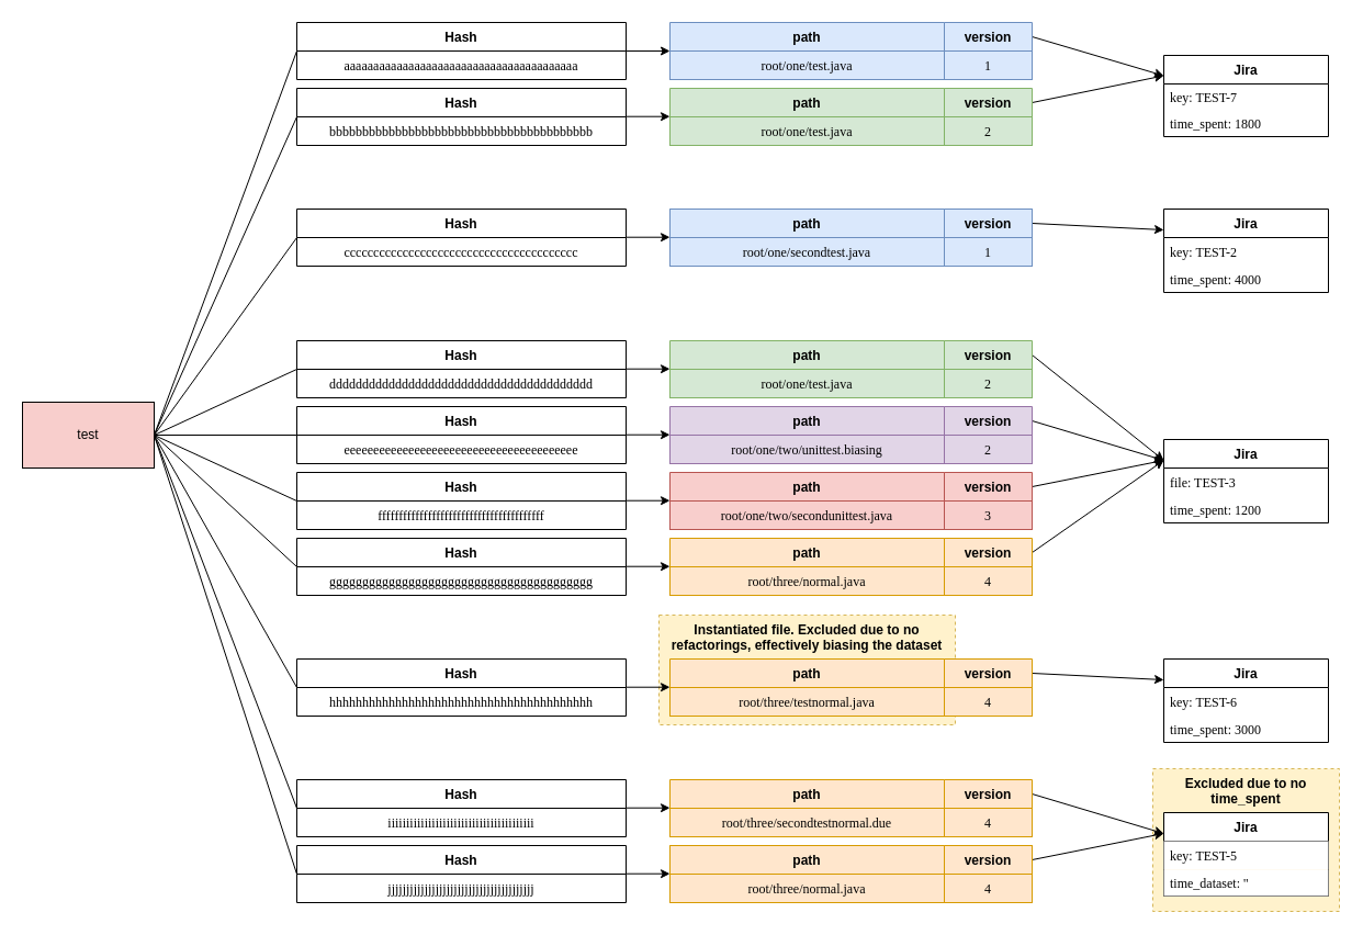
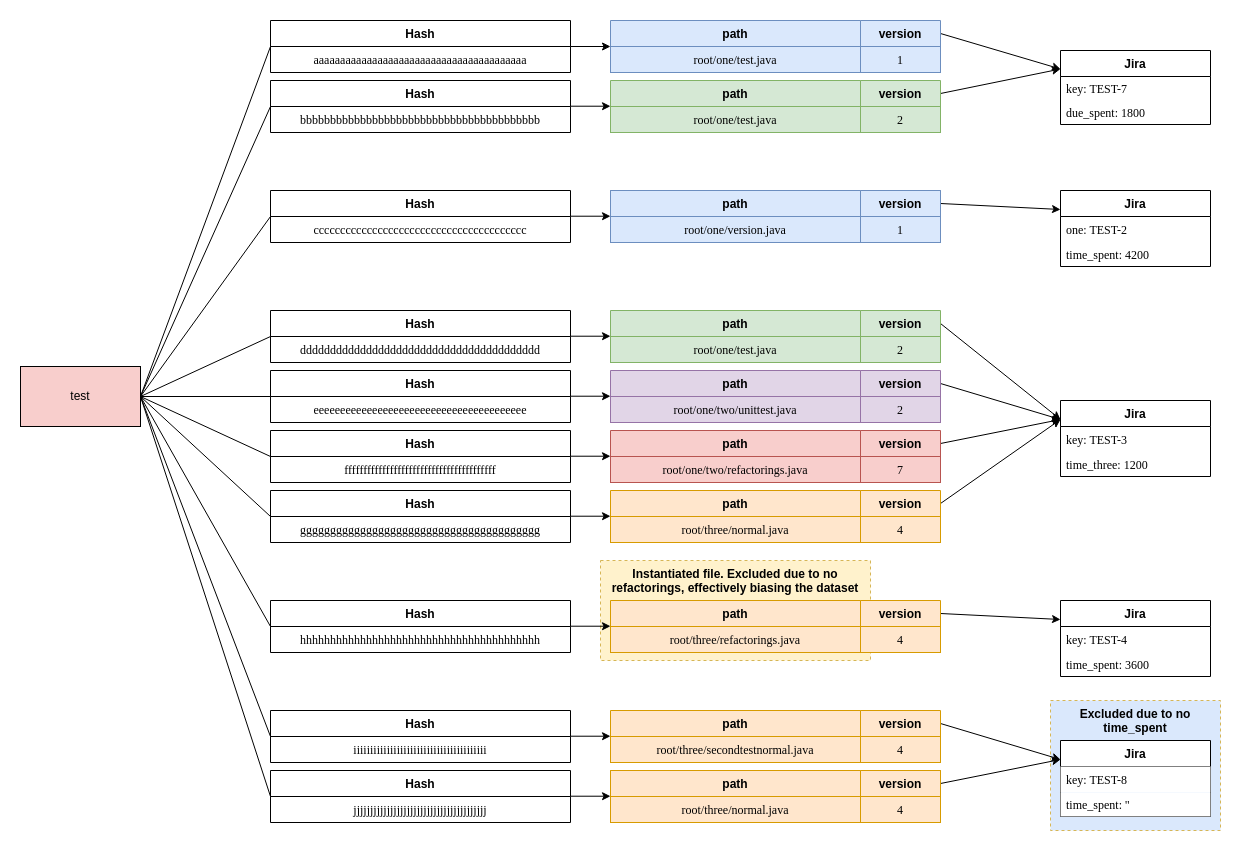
- <mxCell id="47" value="time_spent: 1800" style="text;strokeColor=none;fillColor=none;align=left;verticalAlign=middle;spacingLeft=4;spacingRight=4;overflow=hidden;rotatable=0;points=[[0,0.5],[1,0.5]];portConstraint=eastwest;fontFamily=Lucida Console;" parent="45" vertex="1"><mxGeometry y="50" width="150" height="24" as="geometry" /></mxCell>
+ <mxCell id="47" value="due_spent: 1800" style="text;strokeColor=none;fillColor=none;align=left;verticalAlign=middle;spacingLeft=4;spacingRight=4;overflow=hidden;rotatable=0;points=[[0,0.5],[1,0.5]];portConstraint=eastwest;fontFamily=Lucida Console;" parent="45" vertex="1"><mxGeometry y="50" width="150" height="24" as="geometry" /></mxCell>
- <mxCell id="82" value="root/one/secondtest.java" style="text;strokeColor=#6c8ebf;fillColor=#dae8fc;align=center;verticalAlign=top;spacingLeft=4;spacingRight=4;overflow=hidden;rotatable=0;points=[[0,0.5],[1,0.5]];portConstraint=eastwest;fontFamily=Lucida Console;" parent="81" vertex="1"><mxGeometry y="26" width="250" height="26" as="geometry" /></mxCell>
+ <mxCell id="82" value="root/one/version.java" style="text;strokeColor=#6c8ebf;fillColor=#dae8fc;align=center;verticalAlign=top;spacingLeft=4;spacingRight=4;overflow=hidden;rotatable=0;points=[[0,0.5],[1,0.5]];portConstraint=eastwest;fontFamily=Lucida Console;" parent="81" vertex="1"><mxGeometry y="26" width="250" height="26" as="geometry" /></mxCell>
- <mxCell id="59" value="key: TEST-2" style="text;strokeColor=none;fillColor=none;align=left;verticalAlign=top;spacingLeft=4;spacingRight=4;overflow=hidden;rotatable=0;points=[[0,0.5],[1,0.5]];portConstraint=eastwest;fontFamily=Lucida Console;" parent="58" vertex="1"><mxGeometry y="26" width="150" height="26" as="geometry" /></mxCell>
+ <mxCell id="59" value="one: TEST-2" style="text;strokeColor=none;fillColor=none;align=left;verticalAlign=top;spacingLeft=4;spacingRight=4;overflow=hidden;rotatable=0;points=[[0,0.5],[1,0.5]];portConstraint=eastwest;fontFamily=Lucida Console;" parent="58" vertex="1"><mxGeometry y="26" width="150" height="26" as="geometry" /></mxCell>
- <mxCell id="60" value="time_spent: 4000" style="text;strokeColor=none;fillColor=none;align=left;verticalAlign=middle;spacingLeft=4;spacingRight=4;overflow=hidden;rotatable=0;points=[[0,0.5],[1,0.5]];portConstraint=eastwest;fontFamily=Lucida Console;" parent="58" vertex="1"><mxGeometry y="52" width="150" height="24" as="geometry" /></mxCell>
+ <mxCell id="60" value="time_spent: 4200" style="text;strokeColor=none;fillColor=none;align=left;verticalAlign=middle;spacingLeft=4;spacingRight=4;overflow=hidden;rotatable=0;points=[[0,0.5],[1,0.5]];portConstraint=eastwest;fontFamily=Lucida Console;" parent="58" vertex="1"><mxGeometry y="52" width="150" height="24" as="geometry" /></mxCell>
- <mxCell id="92" value="root/one/two/unittest.biasing" style="text;strokeColor=#9673a6;fillColor=#e1d5e7;align=center;verticalAlign=top;spacingLeft=4;spacingRight=4;overflow=hidden;rotatable=0;points=[[0,0.5],[1,0.5]];portConstraint=eastwest;fontFamily=Lucida Console;" parent="91" vertex="1"><mxGeometry y="26" width="250" height="26" as="geometry" /></mxCell>
+ <mxCell id="92" value="root/one/two/unittest.java" style="text;strokeColor=#9673a6;fillColor=#e1d5e7;align=center;verticalAlign=top;spacingLeft=4;spacingRight=4;overflow=hidden;rotatable=0;points=[[0,0.5],[1,0.5]];portConstraint=eastwest;fontFamily=Lucida Console;" parent="91" vertex="1"><mxGeometry y="26" width="250" height="26" as="geometry" /></mxCell>
- <mxCell id="62" value="file: TEST-3" style="text;strokeColor=none;fillColor=none;align=left;verticalAlign=top;spacingLeft=4;spacingRight=4;overflow=hidden;rotatable=0;points=[[0,0.5],[1,0.5]];portConstraint=eastwest;fontFamily=Lucida Console;" parent="61" vertex="1"><mxGeometry y="26" width="150" height="26" as="geometry" /></mxCell>
+ <mxCell id="62" value="key: TEST-3" style="text;strokeColor=none;fillColor=none;align=left;verticalAlign=top;spacingLeft=4;spacingRight=4;overflow=hidden;rotatable=0;points=[[0,0.5],[1,0.5]];portConstraint=eastwest;fontFamily=Lucida Console;" parent="61" vertex="1"><mxGeometry y="26" width="150" height="26" as="geometry" /></mxCell>
- <mxCell id="63" value="time_spent: 1200" style="text;strokeColor=none;fillColor=none;align=left;verticalAlign=middle;spacingLeft=4;spacingRight=4;overflow=hidden;rotatable=0;points=[[0,0.5],[1,0.5]];portConstraint=eastwest;fontFamily=Lucida Console;" parent="61" vertex="1"><mxGeometry y="52" width="150" height="24" as="geometry" /></mxCell>
+ <mxCell id="63" value="time_three: 1200" style="text;strokeColor=none;fillColor=none;align=left;verticalAlign=middle;spacingLeft=4;spacingRight=4;overflow=hidden;rotatable=0;points=[[0,0.5],[1,0.5]];portConstraint=eastwest;fontFamily=Lucida Console;" parent="61" vertex="1"><mxGeometry y="52" width="150" height="24" as="geometry" /></mxCell>
- <mxCell id="97" value="root/one/two/secondunittest.java" style="text;strokeColor=#b85450;fillColor=#f8cecc;align=center;verticalAlign=top;spacingLeft=4;spacingRight=4;overflow=hidden;rotatable=0;points=[[0,0.5],[1,0.5]];portConstraint=eastwest;fontFamily=Lucida Console;" parent="96" vertex="1"><mxGeometry y="26" width="250" height="26" as="geometry" /></mxCell>
+ <mxCell id="97" value="root/one/two/refactorings.java" style="text;strokeColor=#b85450;fillColor=#f8cecc;align=center;verticalAlign=top;spacingLeft=4;spacingRight=4;overflow=hidden;rotatable=0;points=[[0,0.5],[1,0.5]];portConstraint=eastwest;fontFamily=Lucida Console;" parent="96" vertex="1"><mxGeometry y="26" width="250" height="26" as="geometry" /></mxCell>
- <mxCell id="99" value="3" style="text;strokeColor=#b85450;fillColor=#f8cecc;align=center;verticalAlign=top;spacingLeft=4;spacingRight=4;overflow=hidden;rotatable=0;points=[[0,0.5],[1,0.5]];portConstraint=eastwest;fontFamily=Lucida Console;" parent="98" vertex="1"><mxGeometry y="26" width="80" height="26" as="geometry" /></mxCell>
+ <mxCell id="99" value="7" style="text;strokeColor=#b85450;fillColor=#f8cecc;align=center;verticalAlign=top;spacingLeft=4;spacingRight=4;overflow=hidden;rotatable=0;points=[[0,0.5],[1,0.5]];portConstraint=eastwest;fontFamily=Lucida Console;" parent="98" vertex="1"><mxGeometry y="26" width="80" height="26" as="geometry" /></mxCell>
- <mxCell id="109" value="root/three/testnormal.java" style="text;strokeColor=#d79b00;fillColor=#ffe6cc;align=center;verticalAlign=top;spacingLeft=4;spacingRight=4;overflow=hidden;rotatable=0;points=[[0,0.5],[1,0.5]];portConstraint=eastwest;fontFamily=Lucida Console;labelBackgroundColor=none;" parent="108" vertex="1"><mxGeometry y="26" width="250" height="26" as="geometry" /></mxCell>
+ <mxCell id="109" value="root/three/refactorings.java" style="text;strokeColor=#d79b00;fillColor=#ffe6cc;align=center;verticalAlign=top;spacingLeft=4;spacingRight=4;overflow=hidden;rotatable=0;points=[[0,0.5],[1,0.5]];portConstraint=eastwest;fontFamily=Lucida Console;labelBackgroundColor=none;" parent="108" vertex="1"><mxGeometry y="26" width="250" height="26" as="geometry" /></mxCell>
- <mxCell id="65" value="key: TEST-6" style="text;strokeColor=none;fillColor=none;align=left;verticalAlign=top;spacingLeft=4;spacingRight=4;overflow=hidden;rotatable=0;points=[[0,0.5],[1,0.5]];portConstraint=eastwest;fontFamily=Lucida Console;" parent="64" vertex="1"><mxGeometry y="26" width="150" height="26" as="geometry" /></mxCell>
+ <mxCell id="65" value="key: TEST-4" style="text;strokeColor=none;fillColor=none;align=left;verticalAlign=top;spacingLeft=4;spacingRight=4;overflow=hidden;rotatable=0;points=[[0,0.5],[1,0.5]];portConstraint=eastwest;fontFamily=Lucida Console;" parent="64" vertex="1"><mxGeometry y="26" width="150" height="26" as="geometry" /></mxCell>
- <mxCell id="66" value="time_spent: 3000" style="text;strokeColor=none;fillColor=none;align=left;verticalAlign=middle;spacingLeft=4;spacingRight=4;overflow=hidden;rotatable=0;points=[[0,0.5],[1,0.5]];portConstraint=eastwest;fontFamily=Lucida Console;" parent="64" vertex="1"><mxGeometry y="52" width="150" height="24" as="geometry" /></mxCell>
+ <mxCell id="66" value="time_spent: 3600" style="text;strokeColor=none;fillColor=none;align=left;verticalAlign=middle;spacingLeft=4;spacingRight=4;overflow=hidden;rotatable=0;points=[[0,0.5],[1,0.5]];portConstraint=eastwest;fontFamily=Lucida Console;" parent="64" vertex="1"><mxGeometry y="52" width="150" height="24" as="geometry" /></mxCell>
- <mxCell id="2" value="Excluded due to no time_spent" style="rounded=0;whiteSpace=wrap;html=1;fillColor=#FFF2CC;strokeColor=#d6b656;dashed=1;align=center;verticalAlign=top;fontStyle=1" parent="1" vertex="1"><mxGeometry x="1050" y="700" width="170" height="130" as="geometry" /></mxCell>
+ <mxCell id="2" value="Excluded due to no time_spent" style="rounded=0;whiteSpace=wrap;html=1;fillColor=#dae8fc;strokeColor=#d6b656;dashed=1;align=center;verticalAlign=top;fontStyle=1;" parent="1" vertex="1"><mxGeometry x="1050" y="700" width="170" height="130" as="geometry" /></mxCell>
- <mxCell id="112" value="root/three/secondtestnormal.due" style="text;strokeColor=#d79b00;fillColor=#ffe6cc;align=center;verticalAlign=top;spacingLeft=4;spacingRight=4;overflow=hidden;rotatable=0;points=[[0,0.5],[1,0.5]];portConstraint=eastwest;fontFamily=Lucida Console;" parent="111" vertex="1"><mxGeometry y="26" width="250" height="26" as="geometry" /></mxCell>
+ <mxCell id="112" value="root/three/secondtestnormal.java" style="text;strokeColor=#d79b00;fillColor=#ffe6cc;align=center;verticalAlign=top;spacingLeft=4;spacingRight=4;overflow=hidden;rotatable=0;points=[[0,0.5],[1,0.5]];portConstraint=eastwest;fontFamily=Lucida Console;" parent="111" vertex="1"><mxGeometry y="26" width="250" height="26" as="geometry" /></mxCell>
- <mxCell id="68" value="key: TEST-5" style="text;strokeColor=none;fillColor=default;align=left;verticalAlign=top;spacingLeft=4;spacingRight=4;overflow=hidden;rotatable=0;points=[[0,0.5],[1,0.5]];portConstraint=eastwest;fontFamily=Lucida Console;" parent="67" vertex="1"><mxGeometry y="26" width="150" height="26" as="geometry" /></mxCell>
+ <mxCell id="68" value="key: TEST-8" style="text;strokeColor=none;fillColor=default;align=left;verticalAlign=top;spacingLeft=4;spacingRight=4;overflow=hidden;rotatable=0;points=[[0,0.5],[1,0.5]];portConstraint=eastwest;fontFamily=Lucida Console;" parent="67" vertex="1"><mxGeometry y="26" width="150" height="26" as="geometry" /></mxCell>
- <mxCell id="69" value="time_dataset: ''" style="text;strokeColor=none;fillColor=default;align=left;verticalAlign=middle;spacingLeft=4;spacingRight=4;overflow=hidden;rotatable=0;points=[[0,0.5],[1,0.5]];portConstraint=eastwest;fontFamily=Lucida Console;" parent="67" vertex="1"><mxGeometry y="52" width="150" height="24" as="geometry" /></mxCell>
+ <mxCell id="69" value="time_spent: ''" style="text;strokeColor=none;fillColor=default;align=left;verticalAlign=middle;spacingLeft=4;spacingRight=4;overflow=hidden;rotatable=0;points=[[0,0.5],[1,0.5]];portConstraint=eastwest;fontFamily=Lucida Console;" parent="67" vertex="1"><mxGeometry y="52" width="150" height="24" as="geometry" /></mxCell>
